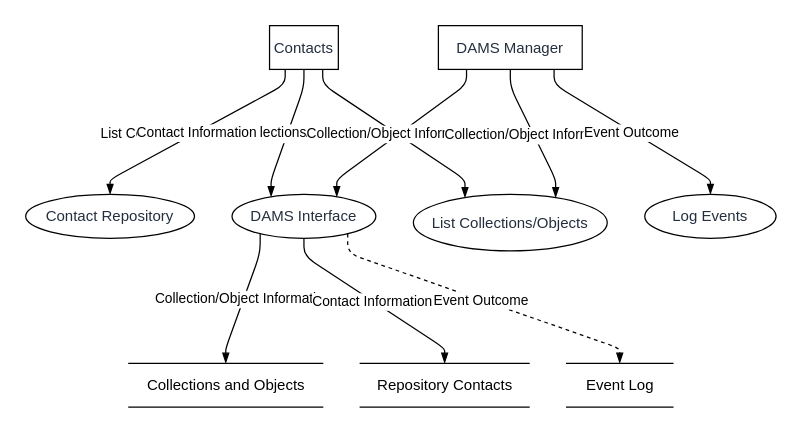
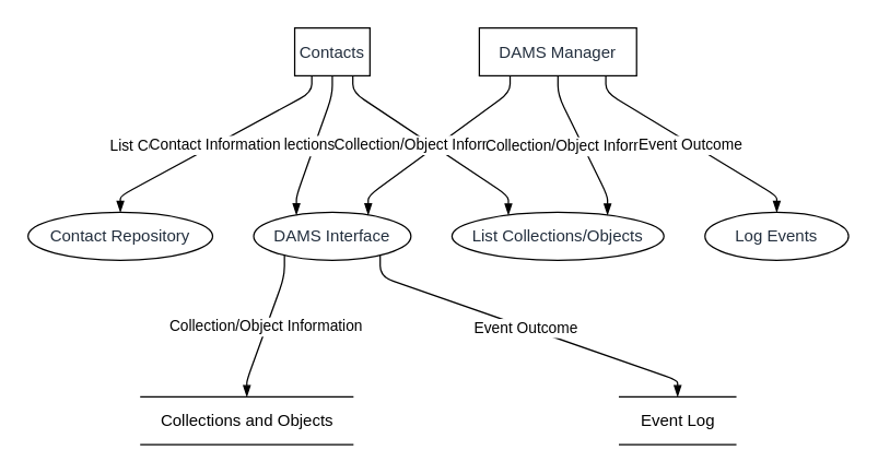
- <mxCell id="8" value="List Collections/Objects" style="shape=ellipse;perimeter=ellipsePerimeter;whiteSpace=wrap;html=1;fillColor=#ffffff;strokeColor=#000000;align=center;verticalAlign=middle;fontColor=#232F3E;" vertex="1" parent="1"><mxGeometry x="330" y="155" width="155" height="45" as="geometry" /></mxCell>
+ <mxCell id="8" value="List Collections/Objects" style="shape=ellipse;perimeter=ellipsePerimeter;whiteSpace=wrap;html=1;fillColor=#ffffff;strokeColor=#000000;align=center;verticalAlign=middle;fontColor=#232F3E;" vertex="1" parent="1"><mxGeometry x="330" y="155" width="155" height="35" as="geometry" /></mxCell>
- <mxCell id="15" value="Event Outcome" style="endArrow=blockThin;endFill=1;fontSize=11;orthogonal=1;noEdgeStyle=1;dashed=1;" edge="1" parent="1" source="4" target="7"><mxGeometry relative="1" as="geometry"><Array as="points"><mxPoint x="277.5" y="202" /><mxPoint x="495" y="278" /></Array></mxGeometry></mxCell>
+ <mxCell id="15" value="Event Outcome" style="endArrow=blockThin;endFill=1;fontSize=11;orthogonal=1;noEdgeStyle=1;" edge="1" parent="1" source="4" target="7"><mxGeometry relative="1" as="geometry"><Array as="points"><mxPoint x="277.5" y="202" /><mxPoint x="495" y="278" /></Array></mxGeometry></mxCell>
- <mxCell id="14" value="Contact Information" style="endArrow=blockThin;endFill=1;fontSize=11;orthogonal=1;noEdgeStyle=1;" edge="1" parent="1" source="4" target="6"><mxGeometry relative="1" as="geometry"><Array as="points"><mxPoint x="242.5" y="204" /><mxPoint x="355" y="278" /></Array></mxGeometry></mxCell>
- <mxCell id="6" value="Repository Contacts" style="html=1;dashed=0;whiteSpace=wrap;shape=partialRectangle;right=0;left=0;" vertex="1" parent="1"><mxGeometry x="287.5" y="290" width="135" height="35" as="geometry" /></mxCell>
